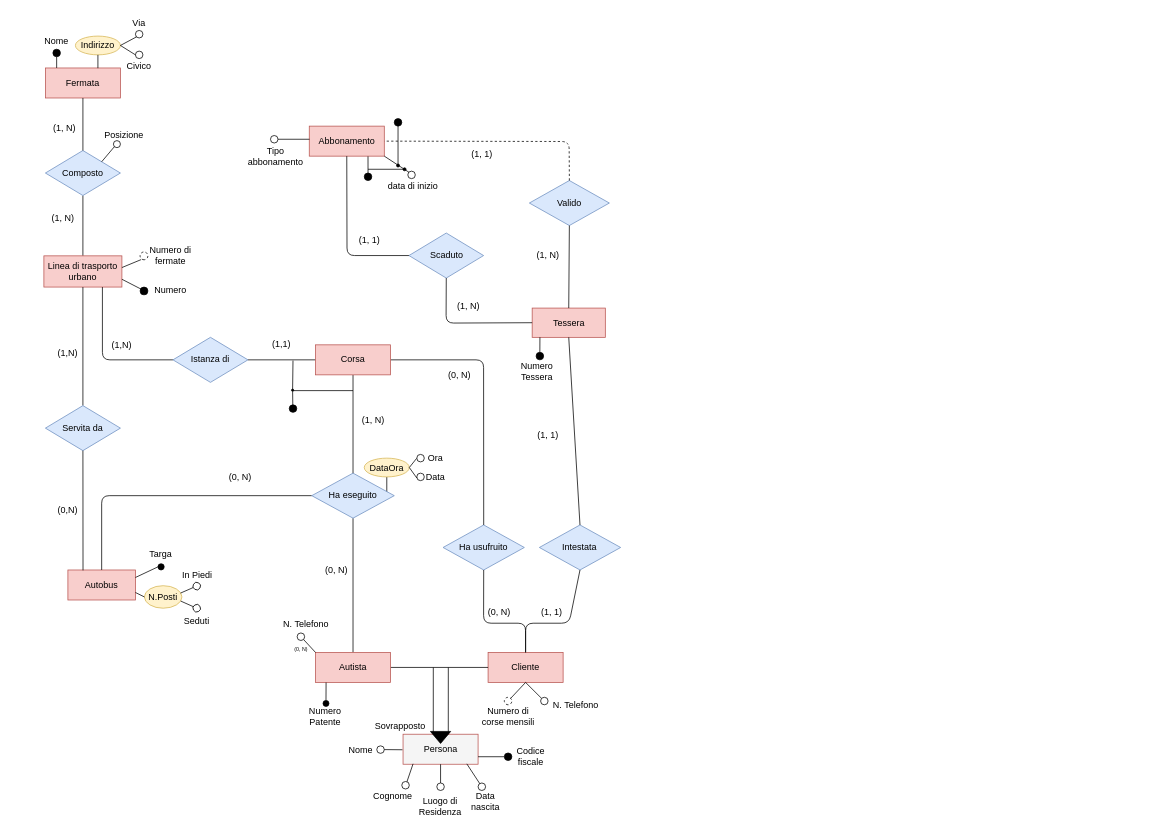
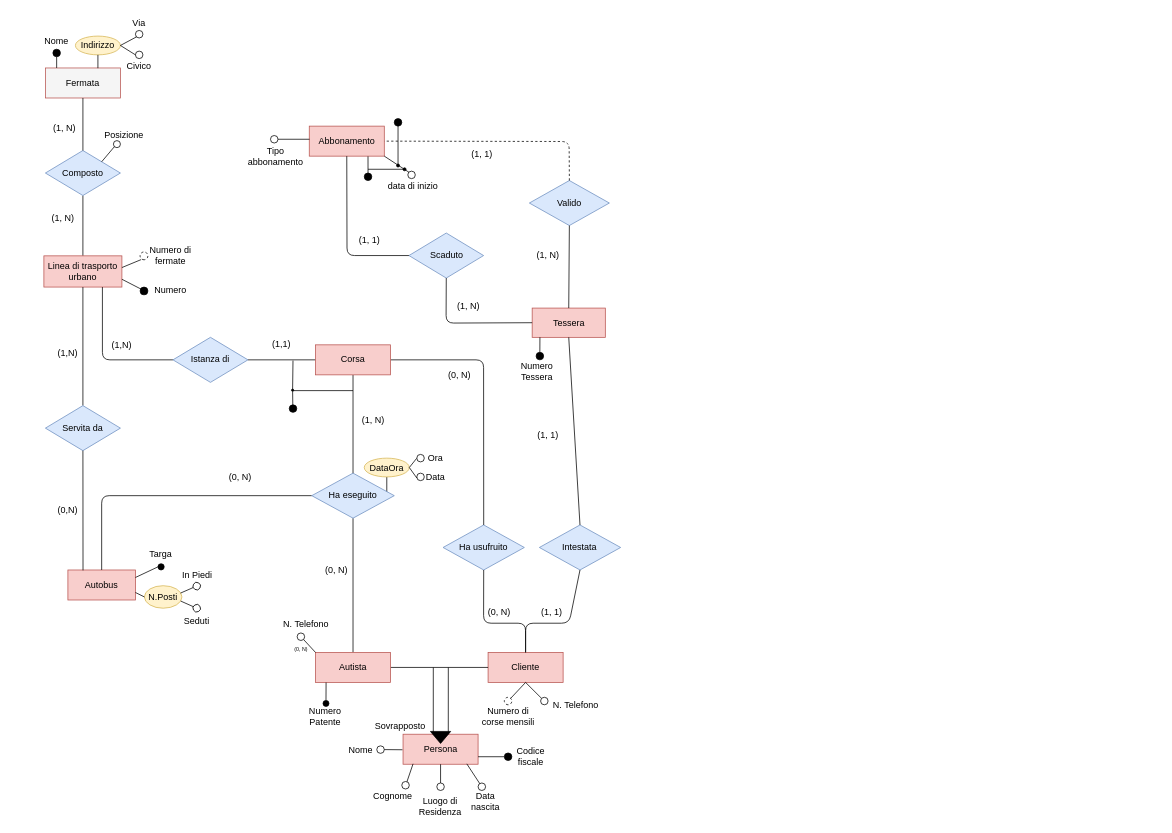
- <mxCell id="10" value="Fermata" style="whiteSpace=wrap;html=1;align=center;strokeColor=#b85450;fillColor=#f8cecc;fontFamily=Helvetica;" parent="9" vertex="1"><mxGeometry x="40" y="60.0" width="100" height="40" as="geometry" /></mxCell>
+ <mxCell id="10" value="Fermata" style="whiteSpace=wrap;html=1;align=center;strokeColor=#b85450;fillColor=#f5f5f5;fontFamily=Helvetica;" parent="9" vertex="1"><mxGeometry x="40" y="60.0" width="100" height="40" as="geometry" /></mxCell>
- <mxCell id="46" value="Persona" style="whiteSpace=wrap;html=1;align=center;fillColor=#f5f5f5;strokeColor=#b85450;" parent="1" vertex="1"><mxGeometry x="536.67" y="977.94" width="100" height="40" as="geometry" /></mxCell>
+ <mxCell id="46" value="Persona" style="whiteSpace=wrap;html=1;align=center;fillColor=#f8cecc;strokeColor=#b85450;" parent="1" vertex="1"><mxGeometry x="536.67" y="977.94" width="100" height="40" as="geometry" /></mxCell>
